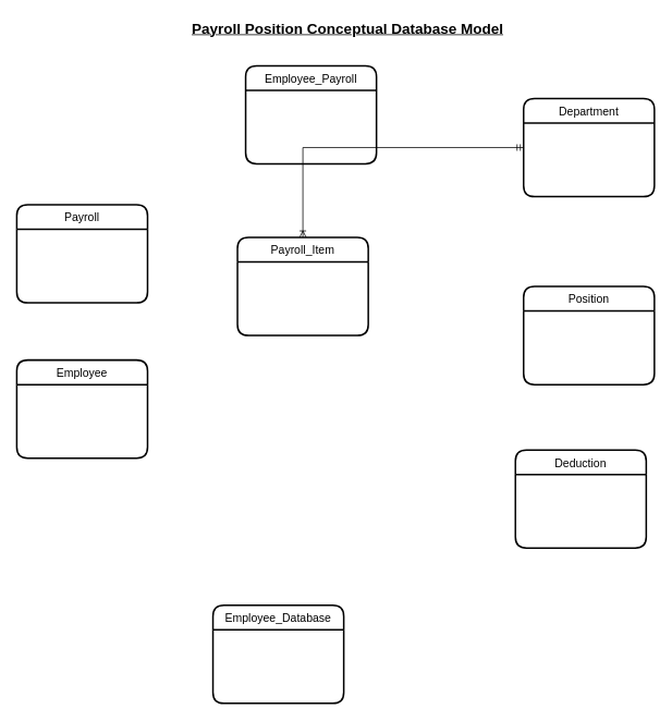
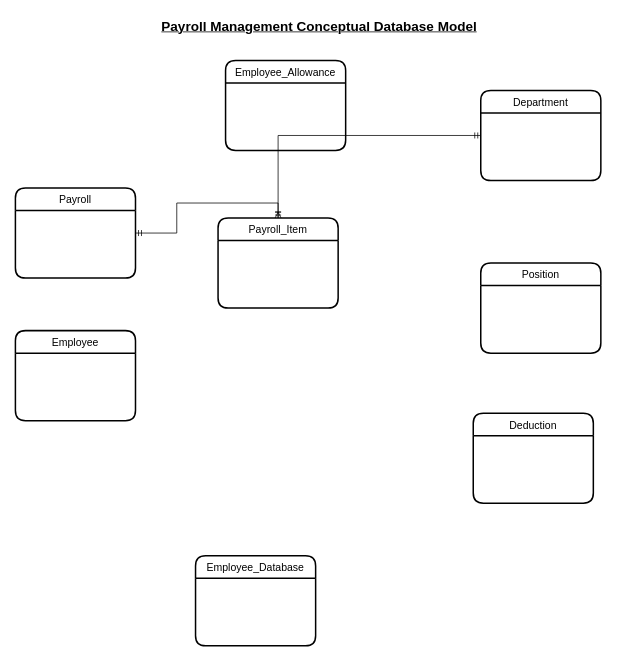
- <mxCell id="12" value="&lt;b&gt;&lt;font style=&quot;font-size: 18px;&quot;&gt;Payroll Position Conceptual Database Model&lt;/font&gt;&lt;/b&gt;" style="text;html=1;strokeColor=none;fillColor=none;align=center;verticalAlign=middle;whiteSpace=wrap;rounded=0;fontStyle=4" parent="1" vertex="1"><mxGeometry x="190" y="20" width="470" height="30" as="geometry" /></mxCell>
+ <mxCell id="12" value="&lt;b&gt;&lt;font style=&quot;font-size: 18px;&quot;&gt;Payroll Management Conceptual Database Model&lt;/font&gt;&lt;/b&gt;" style="text;html=1;strokeColor=none;fillColor=none;align=center;verticalAlign=middle;whiteSpace=wrap;rounded=0;fontStyle=4" parent="1" vertex="1"><mxGeometry x="190" y="20" width="470" height="30" as="geometry" /></mxCell>
- <mxCell id="7" value="Employee_Payroll" style="swimlane;childLayout=stackLayout;horizontal=1;startSize=30;horizontalStack=0;rounded=1;fontSize=14;fontStyle=0;strokeWidth=2;resizeParent=0;resizeLast=1;shadow=0;dashed=0;align=center;" parent="1" vertex="1"><mxGeometry x="300" y="80" width="160" height="120" as="geometry" /></mxCell>
+ <mxCell id="7" value="Employee_Allowance" style="swimlane;childLayout=stackLayout;horizontal=1;startSize=30;horizontalStack=0;rounded=1;fontSize=14;fontStyle=0;strokeWidth=2;resizeParent=0;resizeLast=1;shadow=0;dashed=0;align=center;" parent="1" vertex="1"><mxGeometry x="300" y="80" width="160" height="120" as="geometry" /></mxCell>
+ <mxCell id="9" style="edgeStyle=orthogonalEdgeStyle;rounded=0;orthogonalLoop=1;jettySize=auto;html=1;fontSize=18;startArrow=ERmandOne;startFill=0;endArrow=ERmandOne;endFill=0;entryX=0.5;entryY=0;entryDx=0;entryDy=0;" parent="1" source="10" target="11" edge="1"><mxGeometry relative="1" as="geometry"><mxPoint x="110" y="450" as="targetPoint" /></mxGeometry></mxCell>
